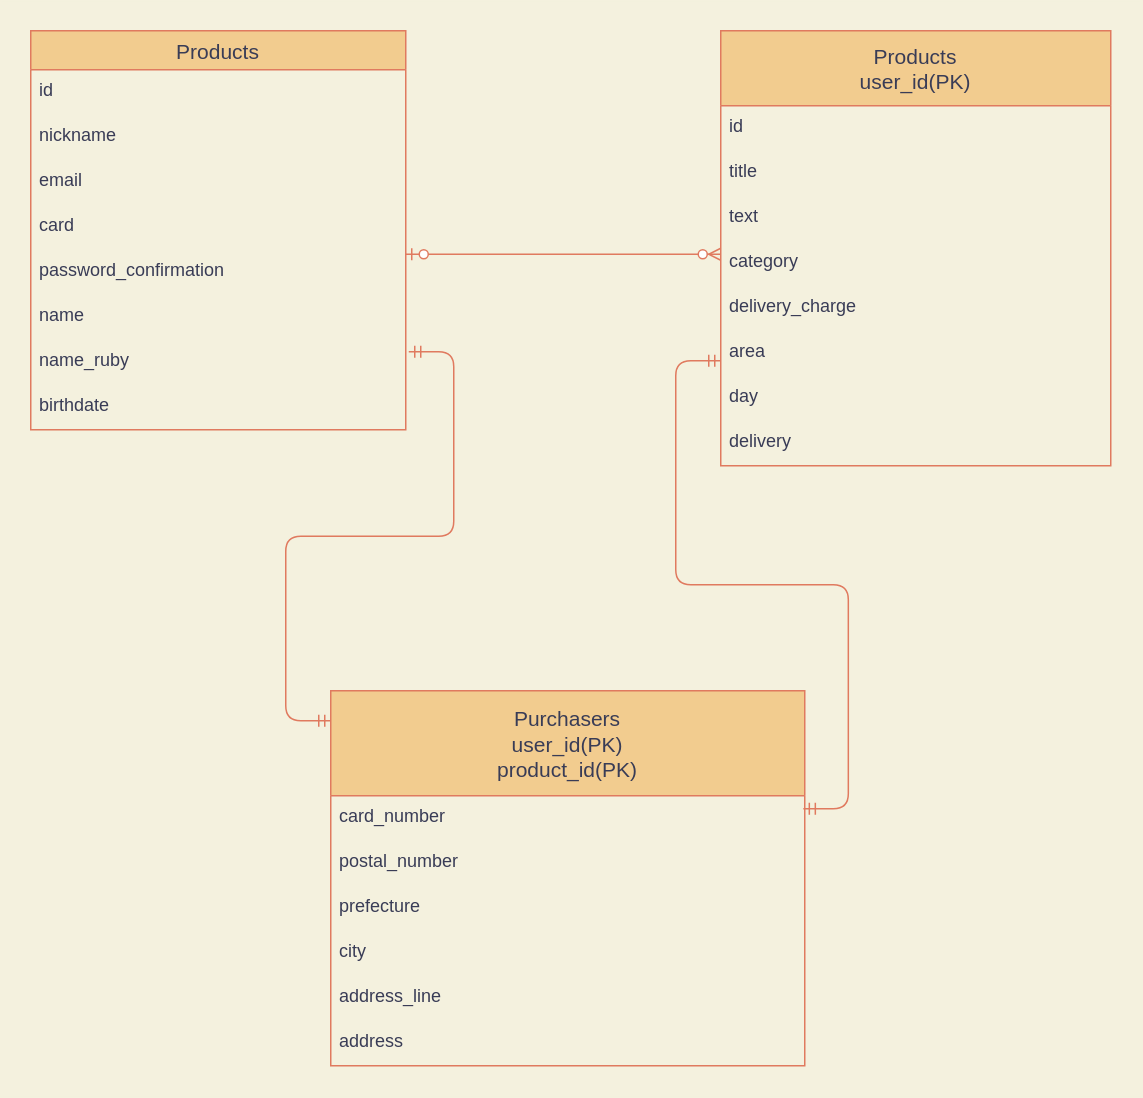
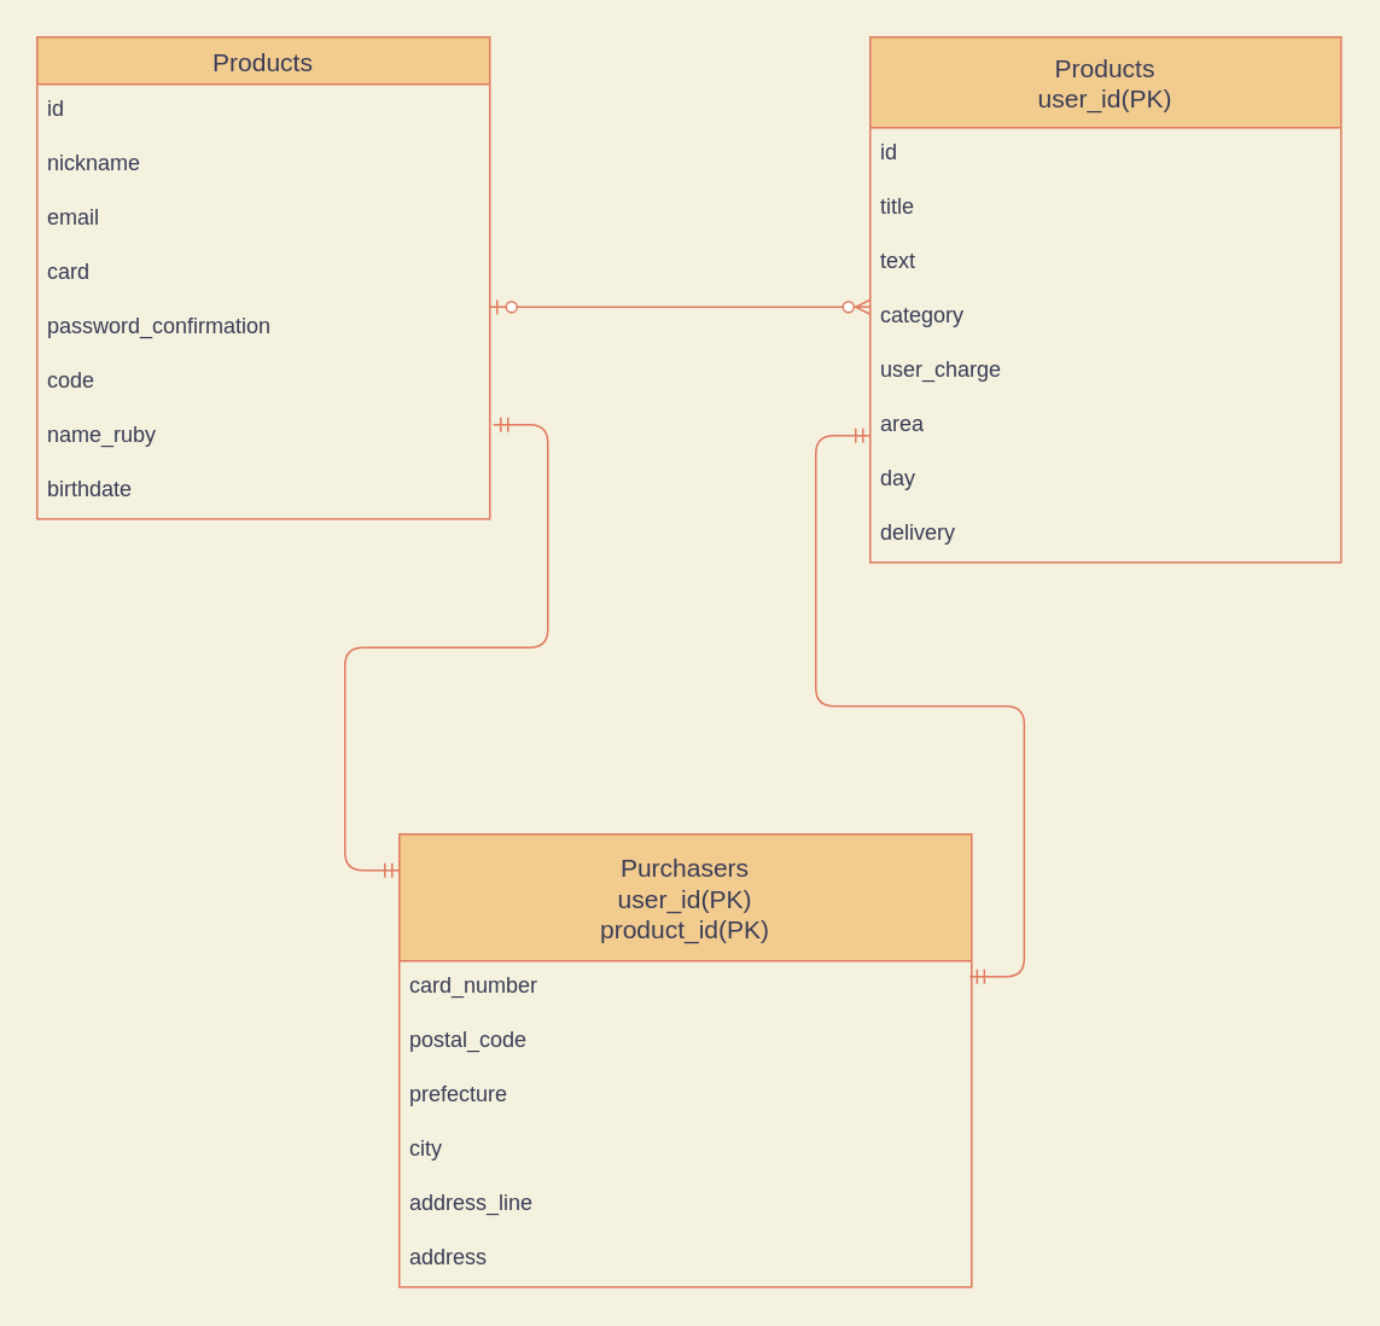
- <mxCell id="16" value="delivery_charge" style="text;strokeColor=none;fillColor=none;spacingLeft=4;spacingRight=4;overflow=hidden;rotatable=0;points=[[0,0.5],[1,0.5]];portConstraint=eastwest;fontSize=12;rounded=0;sketch=0;fontColor=#393C56;" vertex="1" parent="11"><mxGeometry y="170" width="260" height="30" as="geometry" /></mxCell>
+ <mxCell id="16" value="user_charge" style="text;strokeColor=none;fillColor=none;spacingLeft=4;spacingRight=4;overflow=hidden;rotatable=0;points=[[0,0.5],[1,0.5]];portConstraint=eastwest;fontSize=12;rounded=0;sketch=0;fontColor=#393C56;" vertex="1" parent="11"><mxGeometry y="170" width="260" height="30" as="geometry" /></mxCell>
- <mxCell id="8" value="name" style="text;strokeColor=none;fillColor=none;spacingLeft=4;spacingRight=4;overflow=hidden;rotatable=0;points=[[0,0.5],[1,0.5]];portConstraint=eastwest;fontSize=12;rounded=0;sketch=0;fontColor=#393C56;" vertex="1" parent="2"><mxGeometry y="176" width="250" height="30" as="geometry" /></mxCell>
+ <mxCell id="8" value="code" style="text;strokeColor=none;fillColor=none;spacingLeft=4;spacingRight=4;overflow=hidden;rotatable=0;points=[[0,0.5],[1,0.5]];portConstraint=eastwest;fontSize=12;rounded=0;sketch=0;fontColor=#393C56;" vertex="1" parent="2"><mxGeometry y="176" width="250" height="30" as="geometry" /></mxCell>
- <mxCell id="22" value="postal_number" style="text;strokeColor=none;fillColor=none;spacingLeft=4;spacingRight=4;overflow=hidden;rotatable=0;points=[[0,0.5],[1,0.5]];portConstraint=eastwest;fontSize=12;fontColor=#393C56;" vertex="1" parent="20"><mxGeometry y="100" width="316" height="30" as="geometry" /></mxCell>
+ <mxCell id="22" value="postal_code" style="text;strokeColor=none;fillColor=none;spacingLeft=4;spacingRight=4;overflow=hidden;rotatable=0;points=[[0,0.5],[1,0.5]];portConstraint=eastwest;fontSize=12;fontColor=#393C56;" vertex="1" parent="20"><mxGeometry y="100" width="316" height="30" as="geometry" /></mxCell>
